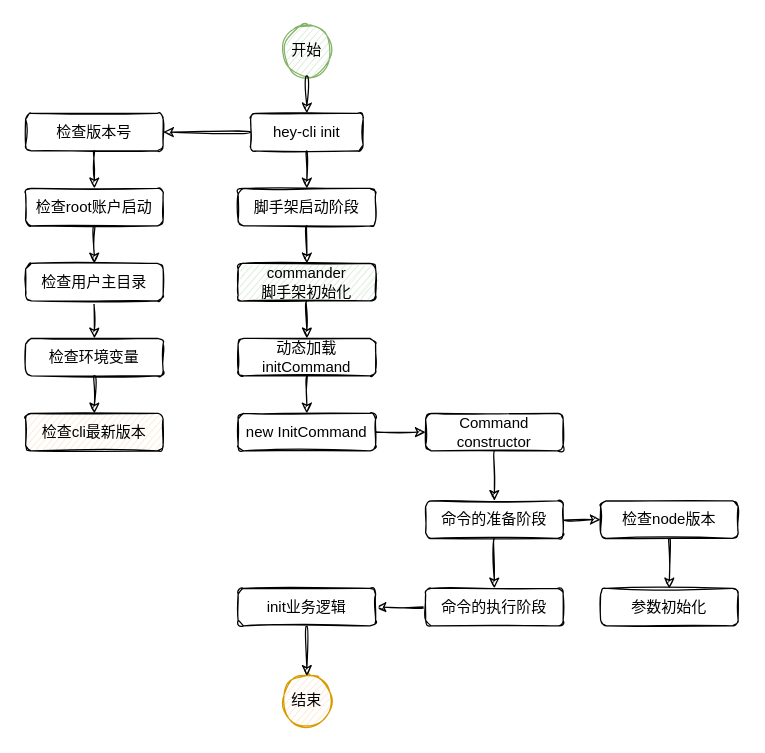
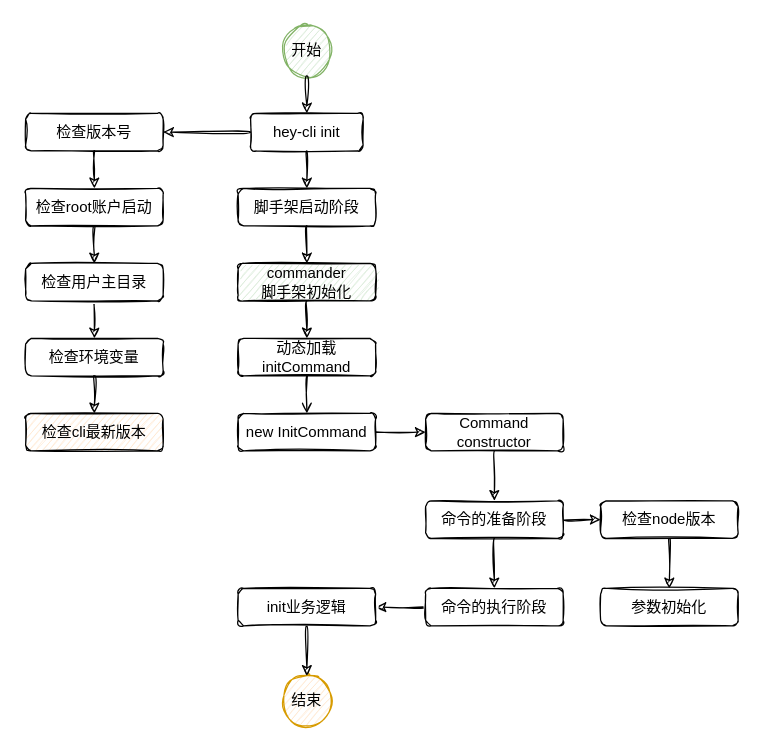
- <mxCell id="35" value="" style="endArrow=classic;html=1;sketch=1;curved=1;exitX=0.5;exitY=1;exitDx=0;exitDy=0;entryX=0.5;entryY=0;entryDx=0;entryDy=0;" edge="1" parent="1" source="17" target="19"><mxGeometry width="50" height="50" relative="1" as="geometry"><mxPoint x="255" y="250" as="sourcePoint" /><mxPoint x="255" y="280" as="targetPoint" /></mxGeometry></mxCell>
+ <mxCell id="35" value="" style="endArrow=open;html=1;sketch=1;curved=1;exitX=0.5;exitY=1;exitDx=0;exitDy=0;entryX=0.5;entryY=0;entryDx=0;entryDy=0;" edge="1" parent="1" source="17" target="19"><mxGeometry width="50" height="50" relative="1" as="geometry"><mxPoint x="255" y="250" as="sourcePoint" /><mxPoint x="255" y="280" as="targetPoint" /></mxGeometry></mxCell>
